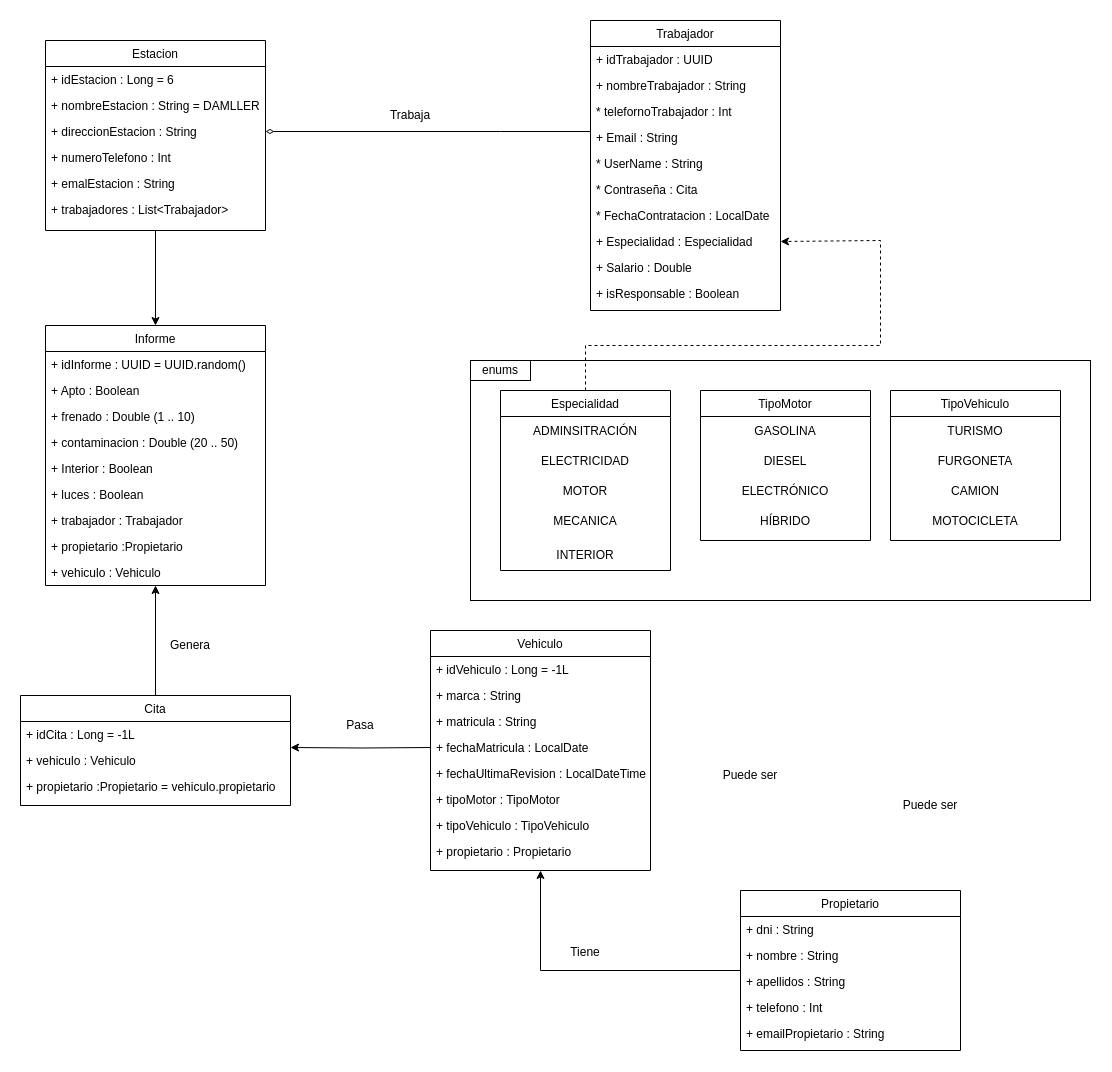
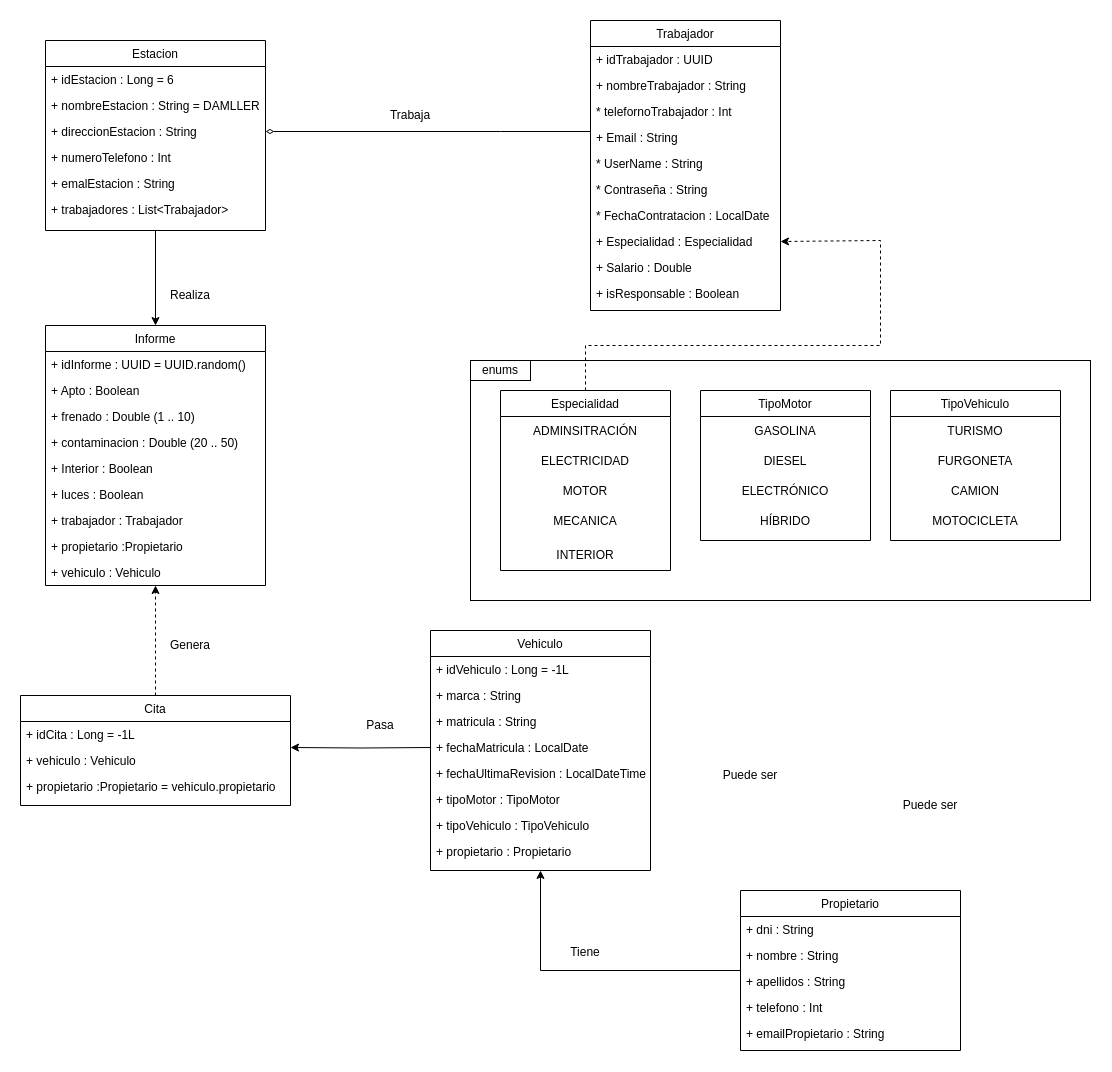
- <mxCell id="8" value="* Contraseña : Cita" style="text;align=left;verticalAlign=top;spacingLeft=4;spacingRight=4;overflow=hidden;rotatable=0;points=[[0,0.5],[1,0.5]];portConstraint=eastwest;rounded=0;shadow=0;html=0;" parent="2" vertex="1"><mxGeometry y="156" width="190" height="26" as="geometry" /></mxCell>
+ <mxCell id="8" value="* Contraseña : String" style="text;align=left;verticalAlign=top;spacingLeft=4;spacingRight=4;overflow=hidden;rotatable=0;points=[[0,0.5],[1,0.5]];portConstraint=eastwest;rounded=0;shadow=0;html=0;" parent="2" vertex="1"><mxGeometry y="156" width="190" height="26" as="geometry" /></mxCell>
+ <mxCell id="77" value="Realiza" style="text;html=1;strokeColor=none;fillColor=none;align=center;verticalAlign=middle;whiteSpace=wrap;rounded=0;" parent="1" vertex="1"><mxGeometry x="160" y="280" width="60" height="30" as="geometry" /></mxCell>
- <mxCell id="51" style="edgeStyle=orthogonalEdgeStyle;rounded=0;orthogonalLoop=1;jettySize=auto;html=1;endArrow=classic;endFill=1;startArrow=none;startFill=0;" parent="1" source="52" target="67" edge="1"><mxGeometry relative="1" as="geometry" /></mxCell>
+ <mxCell id="51" style="edgeStyle=orthogonalEdgeStyle;rounded=0;orthogonalLoop=1;jettySize=auto;html=1;endArrow=classic;endFill=1;startArrow=none;startFill=0;dashed=1;" parent="1" source="52" target="67" edge="1"><mxGeometry relative="1" as="geometry" /></mxCell>
- <mxCell id="57" value="Pasa" style="text;html=1;strokeColor=none;fillColor=none;align=center;verticalAlign=middle;whiteSpace=wrap;rounded=0;" parent="1" vertex="1"><mxGeometry x="330" y="710" width="60" height="30" as="geometry" /></mxCell>
+ <mxCell id="57" value="Pasa" style="text;html=1;strokeColor=none;fillColor=none;align=center;verticalAlign=middle;whiteSpace=wrap;rounded=0;" parent="1" vertex="1"><mxGeometry x="350" y="710" width="60" height="30" as="geometry" /></mxCell>
